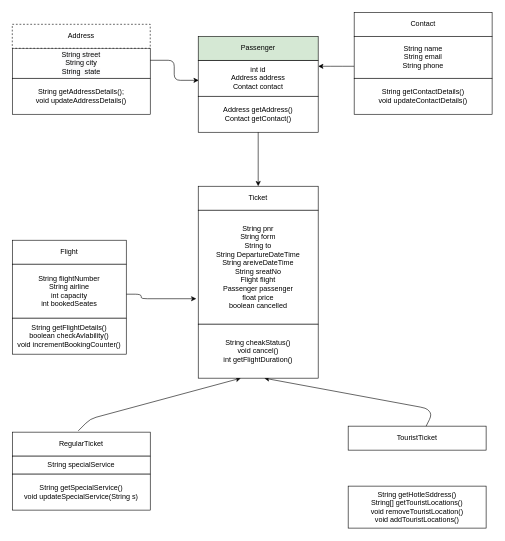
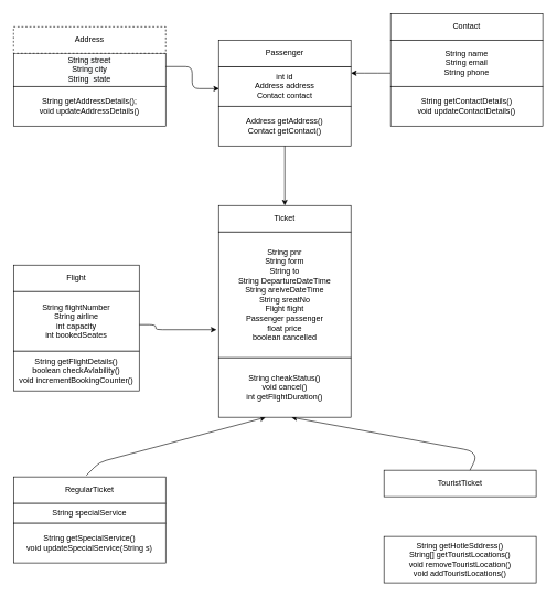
- <mxCell id="15" value="Passenger" style="rounded=0;whiteSpace=wrap;html=1;strokeColor=#000000;fillColor=#d5e8d4;" vertex="1" parent="1"><mxGeometry x="330" y="60" width="200" height="40" as="geometry" /></mxCell>
+ <mxCell id="15" value="Passenger" style="rounded=0;whiteSpace=wrap;html=1;strokeColor=#000000;" vertex="1" parent="1"><mxGeometry x="330" y="60" width="200" height="40" as="geometry" /></mxCell>
